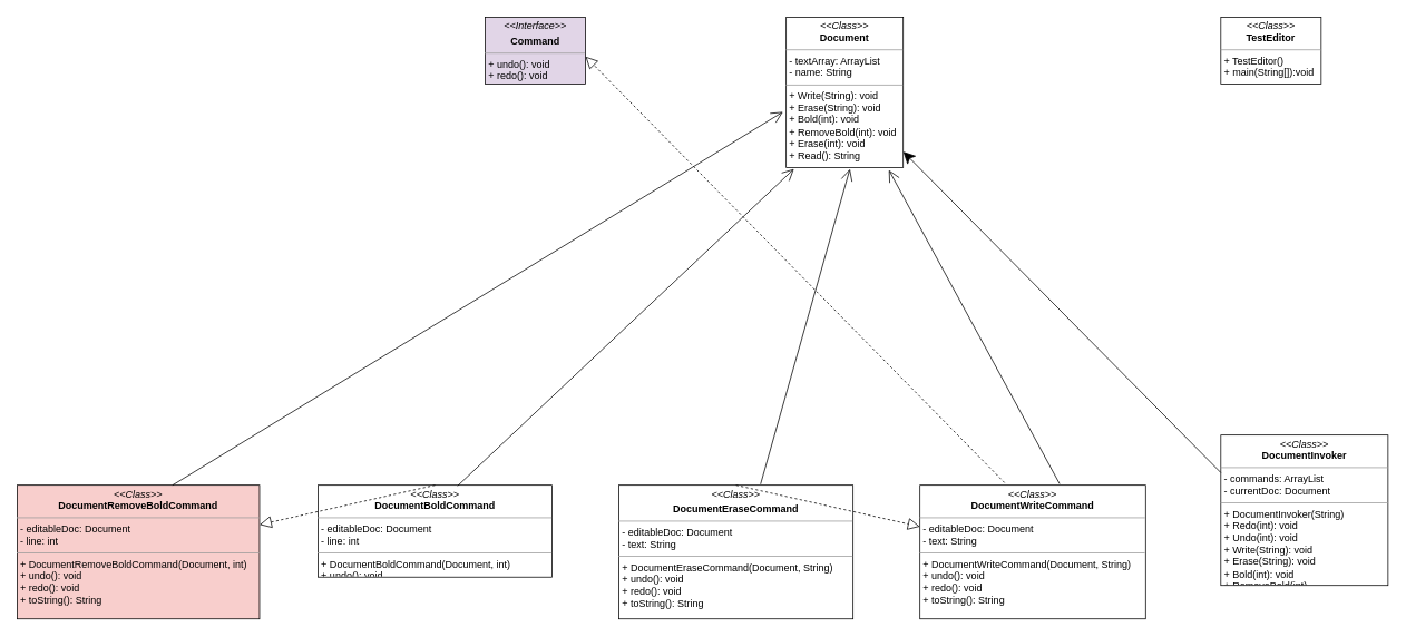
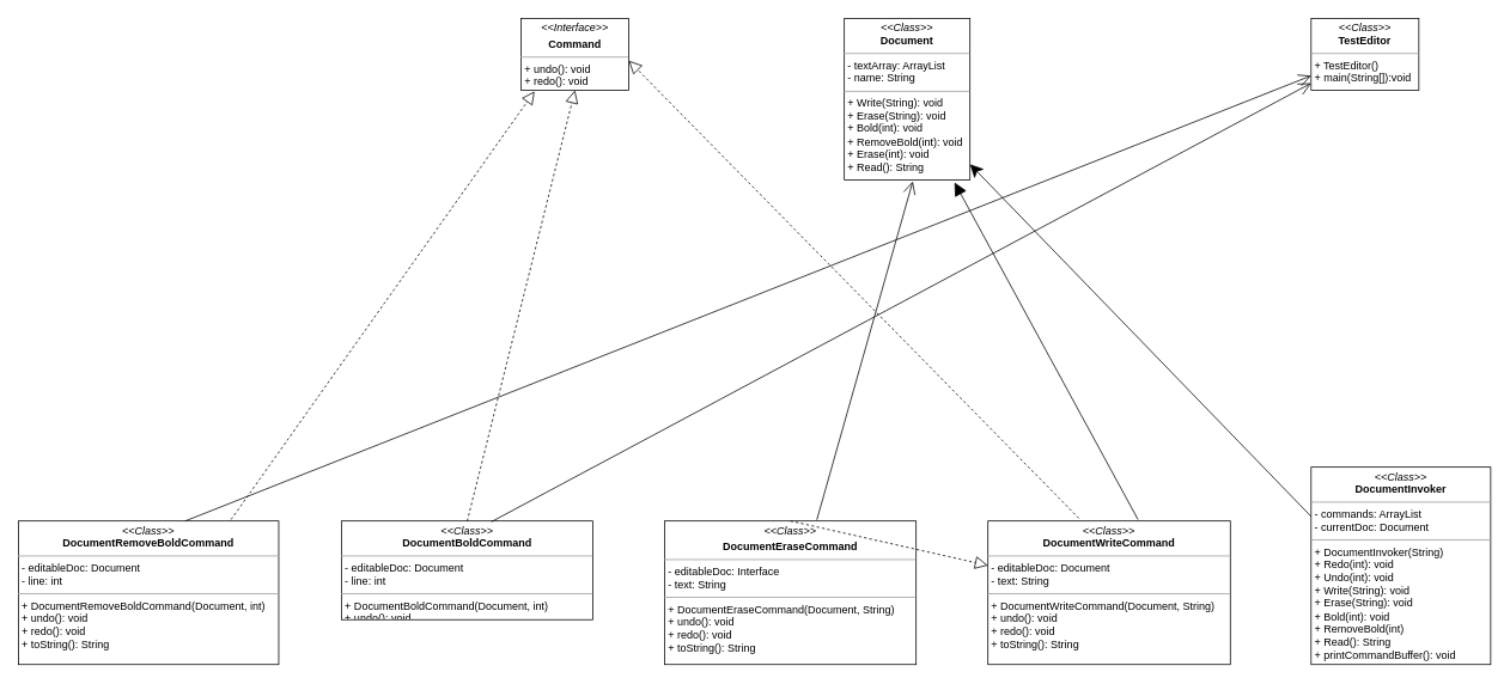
- <mxCell id="2" value="&lt;p style=&quot;margin: 0px ; margin-top: 4px ; text-align: center&quot;&gt;&lt;i&gt;&amp;lt;&amp;lt;Interface&amp;gt;&amp;gt;&lt;/i&gt;&lt;/p&gt;&lt;p style=&quot;margin: 0px ; margin-top: 4px ; text-align: center&quot;&gt;&lt;b&gt;Command&lt;/b&gt;&lt;br&gt;&lt;b&gt;&lt;/b&gt;&lt;/p&gt;&lt;hr size=&quot;1&quot;&gt;&lt;p style=&quot;margin: 0px ; margin-left: 4px&quot;&gt;+ undo(): void&lt;br&gt;+ redo(): void &lt;br&gt;&lt;/p&gt;&lt;hr size=&quot;1&quot;&gt;" style="verticalAlign=top;align=left;overflow=fill;fontSize=12;fontFamily=Helvetica;html=1;fillColor=#e1d5e7;" parent="1" vertex="1"><mxGeometry x="580" y="20" width="120" height="80" as="geometry" /></mxCell>
+ <mxCell id="2" value="&lt;p style=&quot;margin: 0px ; margin-top: 4px ; text-align: center&quot;&gt;&lt;i&gt;&amp;lt;&amp;lt;Interface&amp;gt;&amp;gt;&lt;/i&gt;&lt;/p&gt;&lt;p style=&quot;margin: 0px ; margin-top: 4px ; text-align: center&quot;&gt;&lt;b&gt;Command&lt;/b&gt;&lt;br&gt;&lt;b&gt;&lt;/b&gt;&lt;/p&gt;&lt;hr size=&quot;1&quot;&gt;&lt;p style=&quot;margin: 0px ; margin-left: 4px&quot;&gt;+ undo(): void&lt;br&gt;+ redo(): void &lt;br&gt;&lt;/p&gt;&lt;hr size=&quot;1&quot;&gt;" style="verticalAlign=top;align=left;overflow=fill;fontSize=12;fontFamily=Helvetica;html=1;" parent="1" vertex="1"><mxGeometry x="580" y="20" width="120" height="80" as="geometry" /></mxCell>
- <mxCell id="17" value="" style="endArrow=open;endFill=1;endSize=12;html=1;entryX=0.877;entryY=1.015;entryDx=0;entryDy=0;entryPerimeter=0;exitX=0.619;exitY=-0.01;exitDx=0;exitDy=0;exitPerimeter=0;" parent="1" source="10" target="7" edge="1"><mxGeometry width="160" relative="1" as="geometry"><mxPoint x="1330" y="578.82" as="sourcePoint" /><mxPoint x="1490" y="578.82" as="targetPoint" /></mxGeometry></mxCell>
+ <mxCell id="17" value="" style="endArrow=block;endFill=1;endSize=12;html=1;entryX=0.877;entryY=1.015;entryDx=0;entryDy=0;entryPerimeter=0;exitX=0.619;exitY=-0.01;exitDx=0;exitDy=0;exitPerimeter=0;" parent="1" source="10" target="7" edge="1"><mxGeometry width="160" relative="1" as="geometry"><mxPoint x="1330" y="578.82" as="sourcePoint" /><mxPoint x="1490" y="578.82" as="targetPoint" /></mxGeometry></mxCell>
- <mxCell id="16" value="" style="endArrow=open;endFill=1;endSize=12;html=1;entryX=-0.027;entryY=0.629;entryDx=0;entryDy=0;exitX=0.641;exitY=0;exitDx=0;exitDy=0;exitPerimeter=0;entryPerimeter=0;" parent="1" source="8" target="7" edge="1"><mxGeometry width="160" relative="1" as="geometry"><mxPoint x="360" y="579" as="sourcePoint" /><mxPoint x="520" y="579" as="targetPoint" /></mxGeometry></mxCell>
+ <mxCell id="16" value="" style="endArrow=open;endFill=1;endSize=12;html=1;exitX=0.641;exitY=0;exitDx=0;exitDy=0;exitPerimeter=0;" parent="1" source="8" target="3" edge="1"><mxGeometry width="160" relative="1" as="geometry"><mxPoint x="360" y="579" as="sourcePoint" /><mxPoint x="520" y="579" as="targetPoint" /></mxGeometry></mxCell>
+ <mxCell id="11" value="" style="endArrow=block;dashed=1;endFill=0;endSize=12;html=1;entryX=0.125;entryY=1.013;entryDx=0;entryDy=0;entryPerimeter=0;exitX=0.817;exitY=-0.01;exitDx=0;exitDy=0;exitPerimeter=0;" parent="1" source="8" target="2" edge="1"><mxGeometry width="160" relative="1" as="geometry"><mxPoint x="340" y="590" as="sourcePoint" /><mxPoint x="460" y="150" as="targetPoint" /></mxGeometry></mxCell>
- <mxCell id="18" value="" style="endArrow=open;endFill=1;endSize=12;html=1;entryX=0.067;entryY=1.008;entryDx=0;entryDy=0;entryPerimeter=0;exitX=0.596;exitY=0.008;exitDx=0;exitDy=0;exitPerimeter=0;" parent="1" source="6" target="7" edge="1"><mxGeometry width="160" relative="1" as="geometry"><mxPoint x="700" y="578.57" as="sourcePoint" /><mxPoint x="860" y="578.57" as="targetPoint" /></mxGeometry></mxCell>
+ <mxCell id="18" value="" style="endArrow=open;endFill=1;endSize=12;html=1;exitX=0.596;exitY=0.008;exitDx=0;exitDy=0;exitPerimeter=0;" parent="1" source="6" target="3" edge="1"><mxGeometry width="160" relative="1" as="geometry"><mxPoint x="700" y="578.57" as="sourcePoint" /><mxPoint x="860" y="578.57" as="targetPoint" /></mxGeometry></mxCell>
- <mxCell id="13" value="" style="endArrow=block;dashed=1;endFill=0;endSize=12;html=1;exitX=0.5;exitY=0;exitDx=0;exitDy=0;exitPerimeter=0;" parent="1" source="6" target="8" edge="1"><mxGeometry width="160" relative="1" as="geometry"><mxPoint x="670" y="570" as="sourcePoint" /><mxPoint x="820" y="579" as="targetPoint" /></mxGeometry></mxCell>
+ <mxCell id="13" value="" style="endArrow=block;dashed=1;endFill=0;endSize=12;html=1;entryX=0.5;entryY=1;entryDx=0;entryDy=0;exitX=0.5;exitY=0;exitDx=0;exitDy=0;exitPerimeter=0;" parent="1" source="6" target="2" edge="1"><mxGeometry width="160" relative="1" as="geometry"><mxPoint x="670" y="570" as="sourcePoint" /><mxPoint x="820" y="579" as="targetPoint" /></mxGeometry></mxCell>
- <mxCell id="4" value="&lt;p style=&quot;margin: 0px ; margin-top: 4px ; text-align: center&quot;&gt;&lt;i&gt;&amp;lt;&amp;lt;Class&amp;gt;&amp;gt;&lt;/i&gt;&lt;br&gt;&lt;b&gt;DocumentInvoker&lt;/b&gt;&lt;/p&gt;&lt;hr size=&quot;1&quot;&gt;&lt;p style=&quot;margin: 0px ; margin-left: 4px&quot;&gt;- commands: ArrayList&lt;br&gt;&lt;/p&gt;&lt;p style=&quot;margin: 0px ; margin-left: 4px&quot;&gt;- currentDoc: Document&lt;br&gt;&lt;/p&gt;&lt;hr size=&quot;1&quot;&gt;&lt;p style=&quot;margin: 0px ; margin-left: 4px&quot;&gt;+ DocumentInvoker(String)&lt;br&gt;+ Redo(int): void&lt;/p&gt;&lt;p style=&quot;margin: 0px ; margin-left: 4px&quot;&gt;+ Undo(int): void&lt;/p&gt;&lt;p style=&quot;margin: 0px ; margin-left: 4px&quot;&gt;+ Write(String): void&lt;/p&gt;&lt;p style=&quot;margin: 0px ; margin-left: 4px&quot;&gt;+ Erase(String): void&lt;/p&gt;&lt;p style=&quot;margin: 0px ; margin-left: 4px&quot;&gt;+ Bold(int): void&lt;/p&gt;&lt;p style=&quot;margin: 0px ; margin-left: 4px&quot;&gt;+ RemoveBold(int)&lt;/p&gt;&lt;p style=&quot;margin: 0px ; margin-left: 4px&quot;&gt;+ Read(): String&lt;/p&gt;&lt;p style=&quot;margin: 0px ; margin-left: 4px&quot;&gt;+ printCommandBuffer(): void&lt;br&gt;&lt;/p&gt;&lt;p style=&quot;margin: 0px ; margin-left: 4px&quot;&gt;&lt;br&gt;&lt;/p&gt;" style="verticalAlign=top;align=left;overflow=fill;fontSize=12;fontFamily=Helvetica;html=1;" parent="1" vertex="1"><mxGeometry x="1460" y="520" width="200" height="180" as="geometry" /></mxCell>
+ <mxCell id="4" value="&lt;p style=&quot;margin: 0px ; margin-top: 4px ; text-align: center&quot;&gt;&lt;i&gt;&amp;lt;&amp;lt;Class&amp;gt;&amp;gt;&lt;/i&gt;&lt;br&gt;&lt;b&gt;DocumentInvoker&lt;/b&gt;&lt;/p&gt;&lt;hr size=&quot;1&quot;&gt;&lt;p style=&quot;margin: 0px ; margin-left: 4px&quot;&gt;- commands: ArrayList&lt;br&gt;&lt;/p&gt;&lt;p style=&quot;margin: 0px ; margin-left: 4px&quot;&gt;- currentDoc: Document&lt;br&gt;&lt;/p&gt;&lt;hr size=&quot;1&quot;&gt;&lt;p style=&quot;margin: 0px ; margin-left: 4px&quot;&gt;+ DocumentInvoker(String)&lt;br&gt;+ Redo(int): void&lt;/p&gt;&lt;p style=&quot;margin: 0px ; margin-left: 4px&quot;&gt;+ Undo(int): void&lt;/p&gt;&lt;p style=&quot;margin: 0px ; margin-left: 4px&quot;&gt;+ Write(String): void&lt;/p&gt;&lt;p style=&quot;margin: 0px ; margin-left: 4px&quot;&gt;+ Erase(String): void&lt;/p&gt;&lt;p style=&quot;margin: 0px ; margin-left: 4px&quot;&gt;+ Bold(int): void&lt;/p&gt;&lt;p style=&quot;margin: 0px ; margin-left: 4px&quot;&gt;+ RemoveBold(int)&lt;/p&gt;&lt;p style=&quot;margin: 0px ; margin-left: 4px&quot;&gt;+ Read(): String&lt;/p&gt;&lt;p style=&quot;margin: 0px ; margin-left: 4px&quot;&gt;+ printCommandBuffer(): void&lt;br&gt;&lt;/p&gt;&lt;p style=&quot;margin: 0px ; margin-left: 4px&quot;&gt;&lt;br&gt;&lt;/p&gt;" style="verticalAlign=top;align=left;overflow=fill;fontSize=12;fontFamily=Helvetica;html=1;" parent="1" vertex="1"><mxGeometry x="1460" y="520" width="200" height="220" as="geometry" /></mxCell>
- <mxCell id="5" value="&lt;p style=&quot;margin: 0px ; margin-top: 4px ; text-align: center&quot;&gt;&lt;i&gt;&amp;lt;&amp;lt;Class&amp;gt;&amp;gt;&lt;/i&gt;&lt;/p&gt;&lt;p style=&quot;margin: 0px ; margin-top: 4px ; text-align: center&quot;&gt;&lt;b&gt;DocumentEraseCommand&lt;/b&gt;&lt;br&gt;&lt;/p&gt;&lt;hr size=&quot;1&quot;&gt;&lt;p style=&quot;margin: 0px ; margin-left: 4px&quot;&gt;- editableDoc: Document&lt;br&gt;- text: String&lt;br&gt;&lt;/p&gt;&lt;hr size=&quot;1&quot;&gt;&lt;p style=&quot;margin: 0px ; margin-left: 4px&quot;&gt;+ DocumentEraseCommand(Document, String)&lt;br&gt;+ undo(): void&lt;/p&gt;&lt;p style=&quot;margin: 0px ; margin-left: 4px&quot;&gt;+ redo(): void&lt;/p&gt;&lt;p style=&quot;margin: 0px ; margin-left: 4px&quot;&gt;+ toString(): String&lt;br&gt;&lt;/p&gt;" style="verticalAlign=top;align=left;overflow=fill;fontSize=12;fontFamily=Helvetica;html=1;" parent="1" vertex="1"><mxGeometry x="740" y="580" width="280" height="160" as="geometry" /></mxCell>
+ <mxCell id="5" value="&lt;p style=&quot;margin: 0px ; margin-top: 4px ; text-align: center&quot;&gt;&lt;i&gt;&amp;lt;&amp;lt;Class&amp;gt;&amp;gt;&lt;/i&gt;&lt;/p&gt;&lt;p style=&quot;margin: 0px ; margin-top: 4px ; text-align: center&quot;&gt;&lt;b&gt;DocumentEraseCommand&lt;/b&gt;&lt;br&gt;&lt;/p&gt;&lt;hr size=&quot;1&quot;&gt;&lt;p style=&quot;margin: 0px ; margin-left: 4px&quot;&gt;- editableDoc: Interface&lt;br&gt;- text: String&lt;br&gt;&lt;/p&gt;&lt;hr size=&quot;1&quot;&gt;&lt;p style=&quot;margin: 0px ; margin-left: 4px&quot;&gt;+ DocumentEraseCommand(Document, String)&lt;br&gt;+ undo(): void&lt;/p&gt;&lt;p style=&quot;margin: 0px ; margin-left: 4px&quot;&gt;+ redo(): void&lt;/p&gt;&lt;p style=&quot;margin: 0px ; margin-left: 4px&quot;&gt;+ toString(): String&lt;br&gt;&lt;/p&gt;" style="verticalAlign=top;align=left;overflow=fill;fontSize=12;fontFamily=Helvetica;html=1;" parent="1" vertex="1"><mxGeometry x="740" y="580" width="280" height="160" as="geometry" /></mxCell>
- <mxCell id="8" value="&lt;p style=&quot;margin: 0px ; margin-top: 4px ; text-align: center&quot;&gt;&lt;i&gt;&amp;lt;&amp;lt;Class&amp;gt;&amp;gt;&lt;/i&gt;&lt;br&gt;&lt;b&gt;DocumentRemoveBoldCommand&lt;/b&gt;&lt;/p&gt;&lt;hr size=&quot;1&quot;&gt;&lt;p style=&quot;margin: 0px ; margin-left: 4px&quot;&gt;- editableDoc: Document&lt;br&gt;- line: int&lt;br&gt;&lt;/p&gt;&lt;hr size=&quot;1&quot;&gt;&lt;p style=&quot;margin: 0px ; margin-left: 4px&quot;&gt;+ DocumentRemoveBoldCommand(Document, int)&lt;br&gt;+ undo(): void&lt;/p&gt;&lt;p style=&quot;margin: 0px ; margin-left: 4px&quot;&gt;+ redo(): void&lt;/p&gt;&lt;p style=&quot;margin: 0px ; margin-left: 4px&quot;&gt;+ toString(): String&lt;br&gt;&lt;/p&gt;&lt;p style=&quot;margin: 0px ; margin-left: 4px&quot;&gt;&lt;br&gt;&lt;/p&gt;" style="verticalAlign=top;align=left;overflow=fill;fontSize=12;fontFamily=Helvetica;html=1;fillColor=#f8cecc;" parent="1" vertex="1"><mxGeometry x="20" y="580" width="290" height="160" as="geometry" /></mxCell>
+ <mxCell id="8" value="&lt;p style=&quot;margin: 0px ; margin-top: 4px ; text-align: center&quot;&gt;&lt;i&gt;&amp;lt;&amp;lt;Class&amp;gt;&amp;gt;&lt;/i&gt;&lt;br&gt;&lt;b&gt;DocumentRemoveBoldCommand&lt;/b&gt;&lt;/p&gt;&lt;hr size=&quot;1&quot;&gt;&lt;p style=&quot;margin: 0px ; margin-left: 4px&quot;&gt;- editableDoc: Document&lt;br&gt;- line: int&lt;br&gt;&lt;/p&gt;&lt;hr size=&quot;1&quot;&gt;&lt;p style=&quot;margin: 0px ; margin-left: 4px&quot;&gt;+ DocumentRemoveBoldCommand(Document, int)&lt;br&gt;+ undo(): void&lt;/p&gt;&lt;p style=&quot;margin: 0px ; margin-left: 4px&quot;&gt;+ redo(): void&lt;/p&gt;&lt;p style=&quot;margin: 0px ; margin-left: 4px&quot;&gt;+ toString(): String&lt;br&gt;&lt;/p&gt;&lt;p style=&quot;margin: 0px ; margin-left: 4px&quot;&gt;&lt;br&gt;&lt;/p&gt;" style="verticalAlign=top;align=left;overflow=fill;fontSize=12;fontFamily=Helvetica;html=1;" parent="1" vertex="1"><mxGeometry x="20" y="580" width="290" height="160" as="geometry" /></mxCell>
